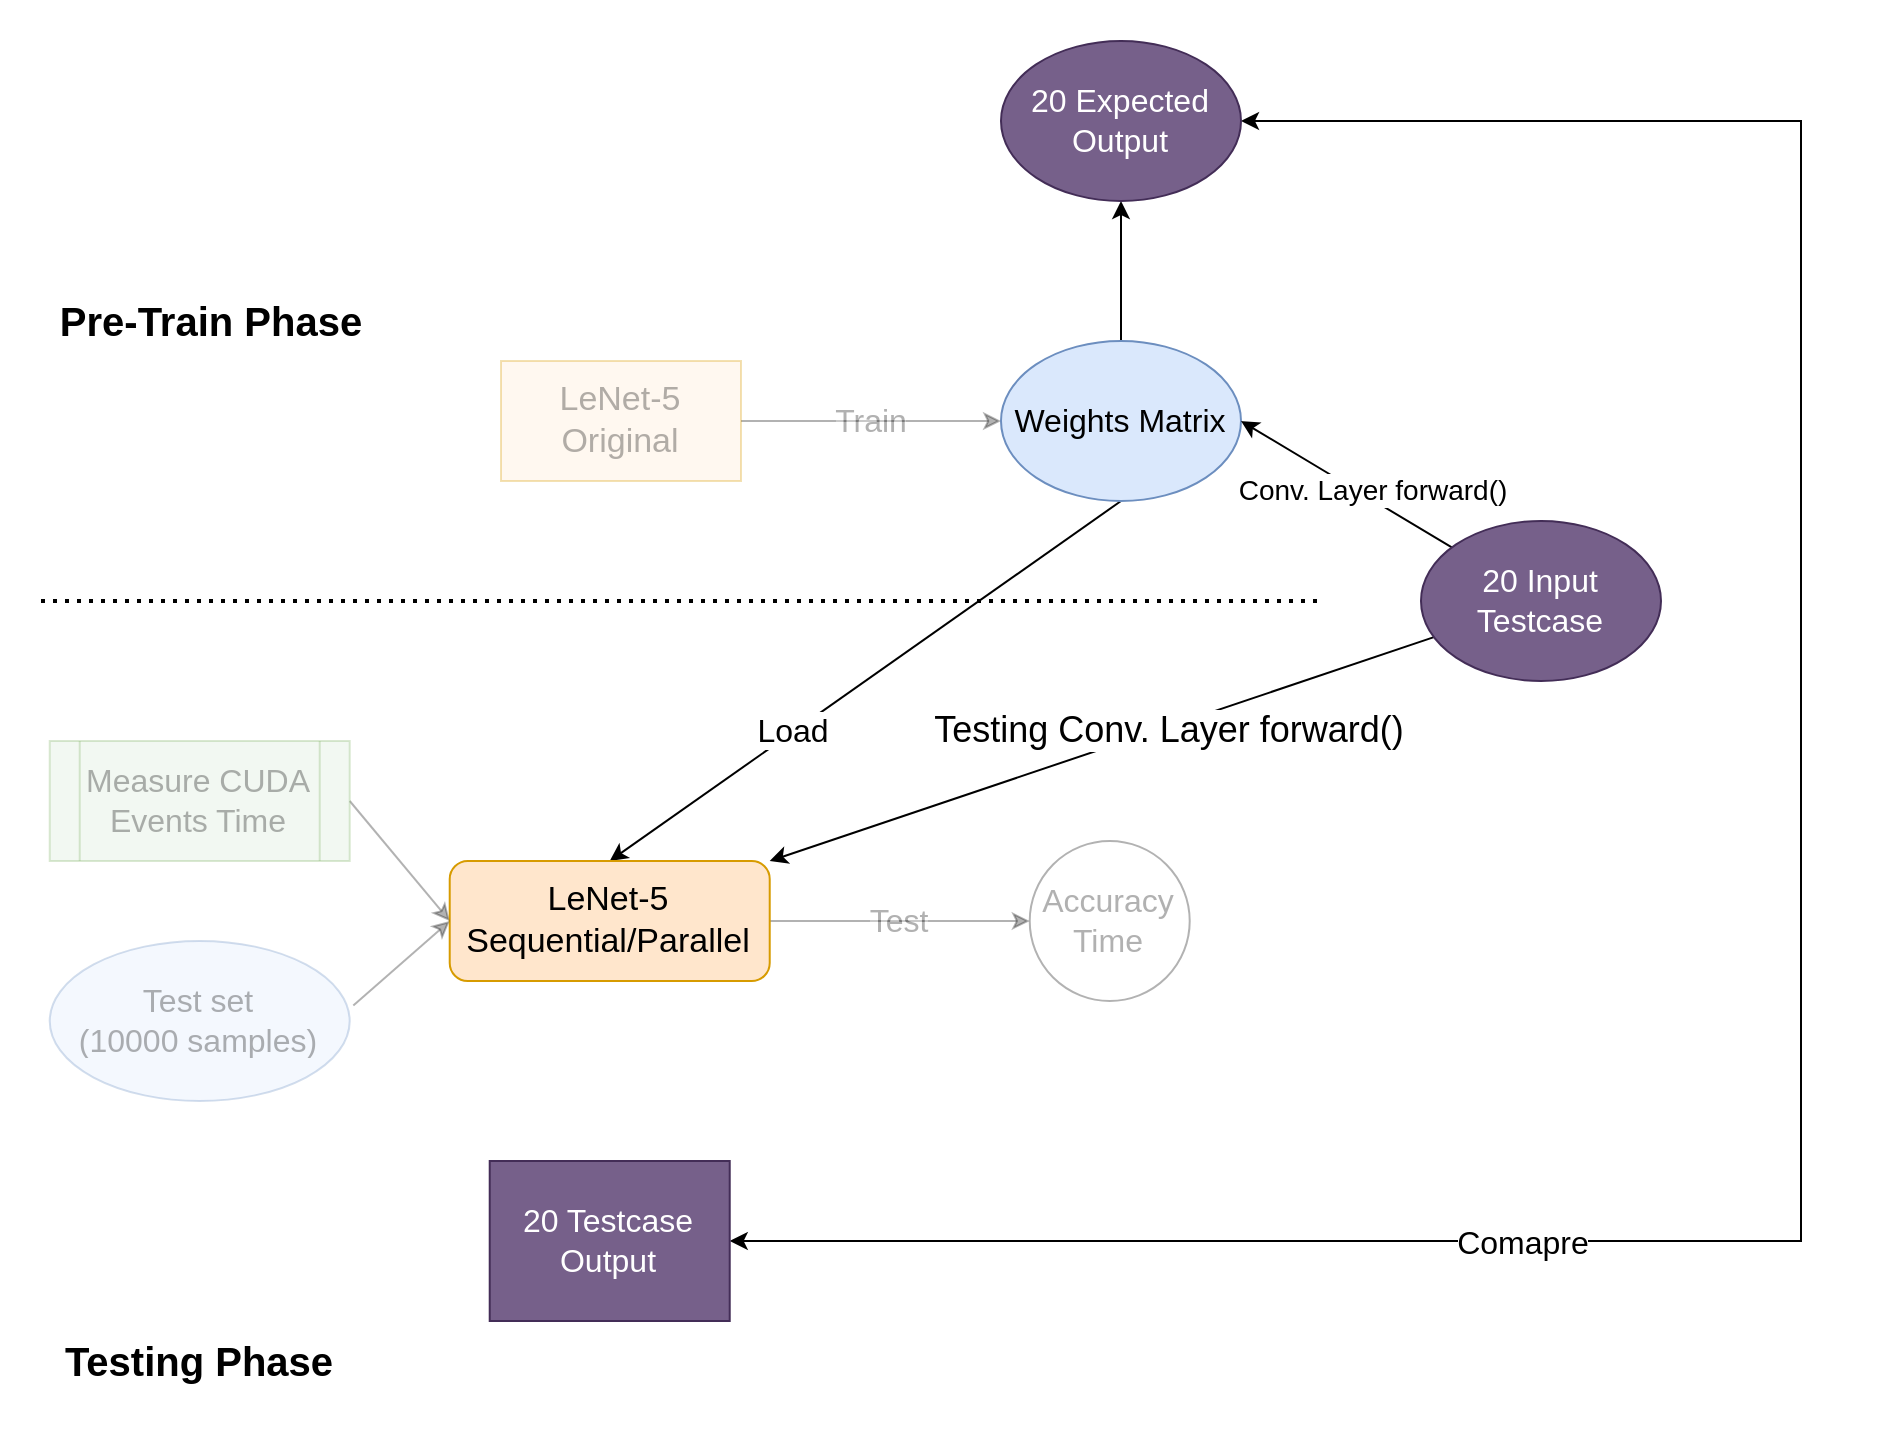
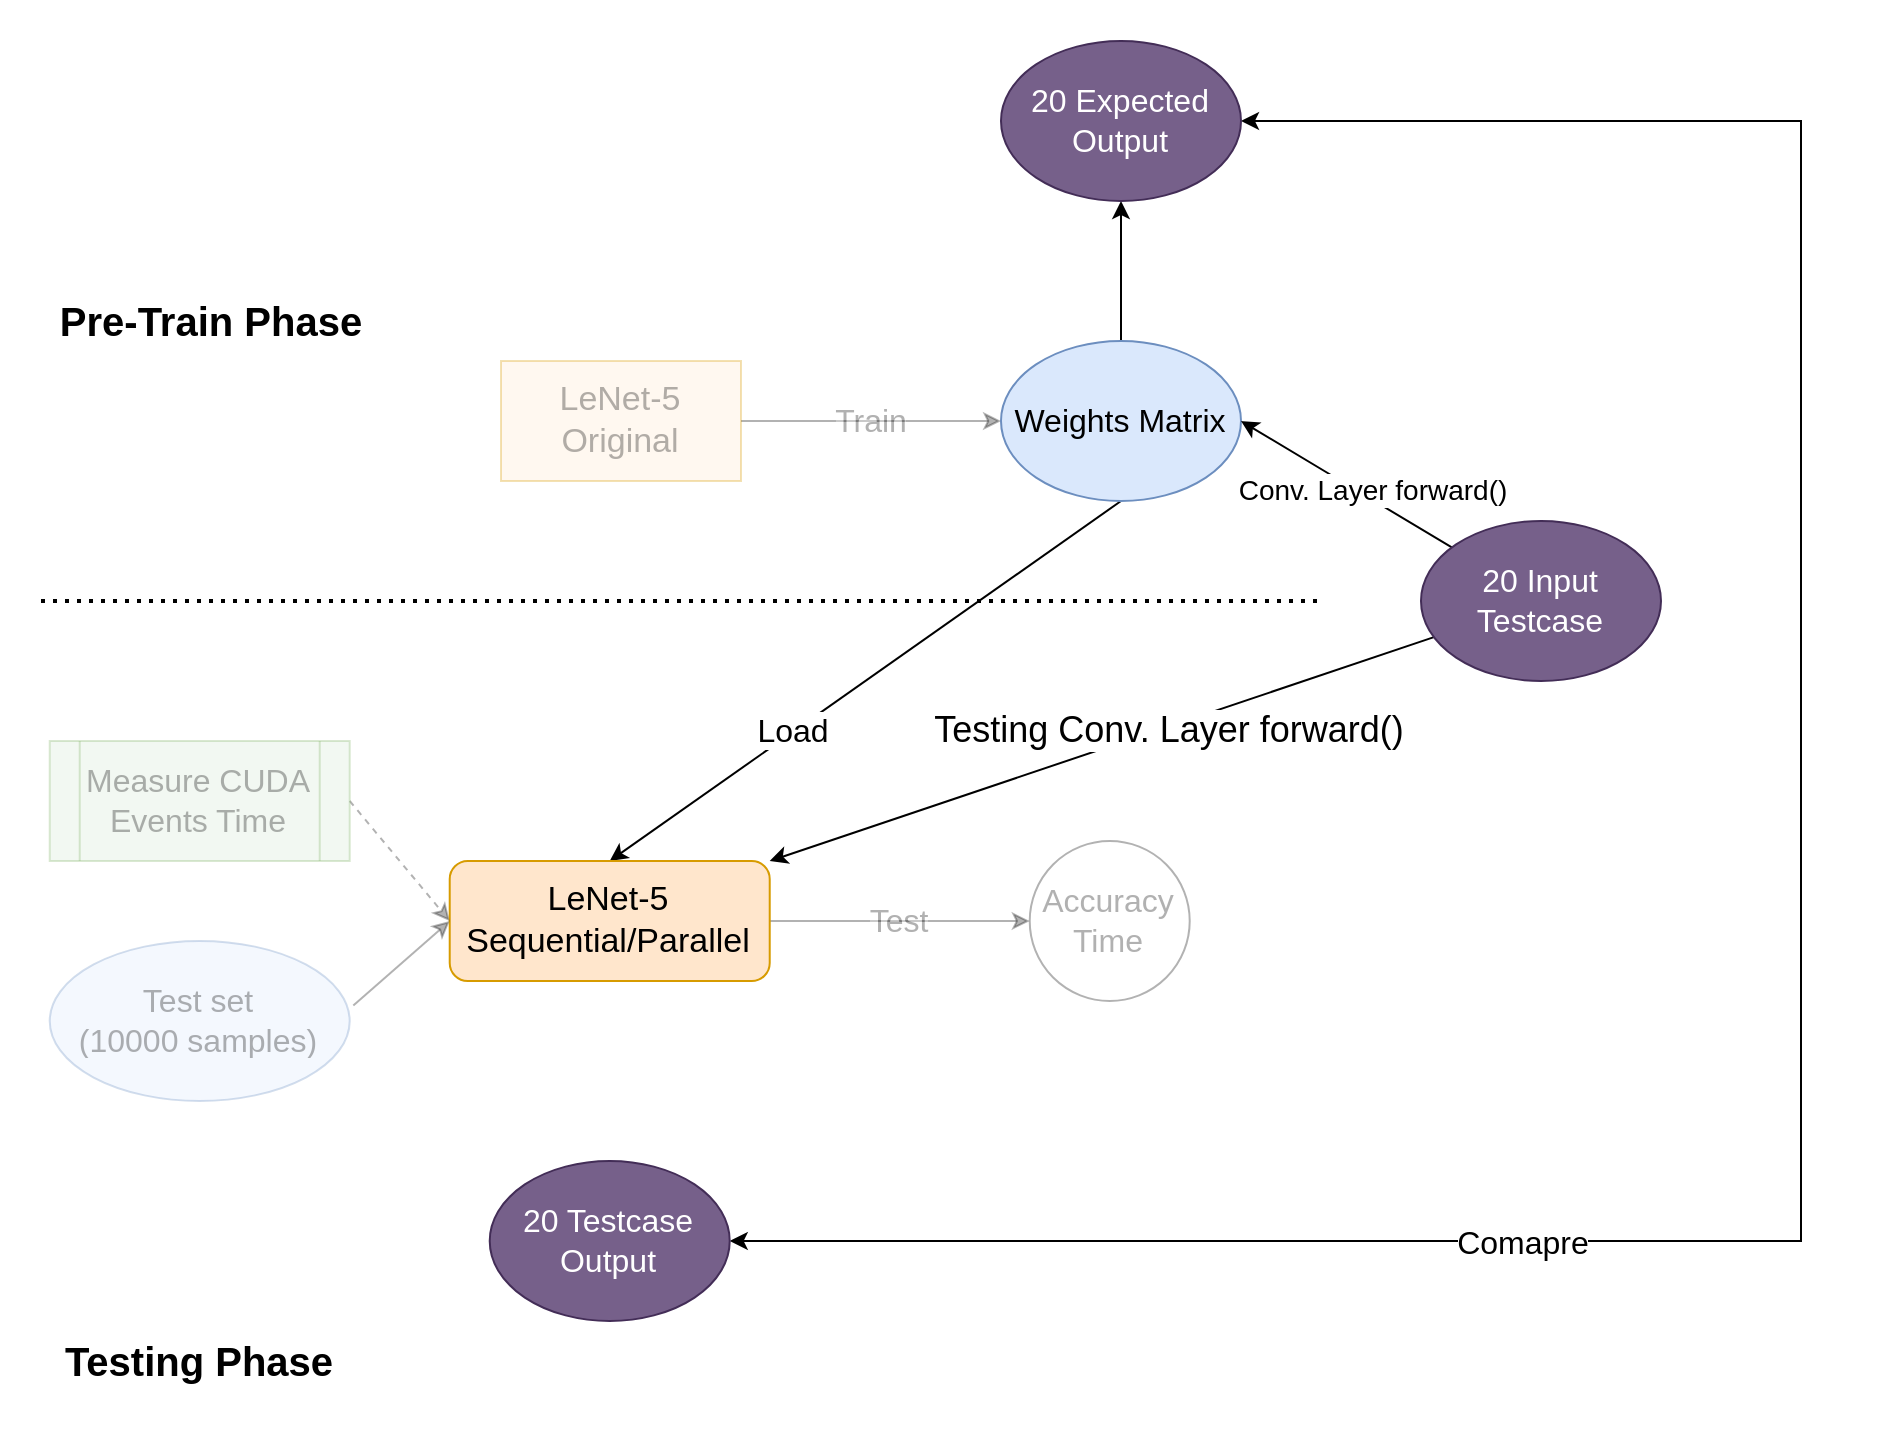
- <mxCell id="12" style="edgeStyle=none;rounded=0;orthogonalLoop=1;jettySize=auto;html=1;entryX=0;entryY=0.5;entryDx=0;entryDy=0;exitX=1;exitY=0.5;exitDx=0;exitDy=0;textOpacity=30;opacity=30;" parent="1" source="13" target="8" edge="1"><mxGeometry relative="1" as="geometry" /></mxCell>
+ <mxCell id="12" style="edgeStyle=none;rounded=0;orthogonalLoop=1;jettySize=auto;html=1;entryX=0;entryY=0.5;entryDx=0;entryDy=0;exitX=1;exitY=0.5;exitDx=0;exitDy=0;textOpacity=30;opacity=30;dashed=1;" parent="1" source="13" target="8" edge="1"><mxGeometry relative="1" as="geometry" /></mxCell>
- <mxCell id="24" value="&lt;span style=&quot;font-size: 16px&quot;&gt;20 Testcase Output&lt;/span&gt;" style="whiteSpace=wrap;html=1;fillColor=#76608a;strokeColor=#432D57;fontColor=#ffffff;rounded=0;" vertex="1" parent="1"><mxGeometry x="244.36" y="580" width="120" height="80" as="geometry" /></mxCell>
+ <mxCell id="24" value="&lt;span style=&quot;font-size: 16px&quot;&gt;20 Testcase Output&lt;/span&gt;" style="ellipse;whiteSpace=wrap;html=1;fillColor=#76608a;strokeColor=#432D57;fontColor=#ffffff;" vertex="1" parent="1"><mxGeometry x="244.36" y="580" width="120" height="80" as="geometry" /></mxCell>
